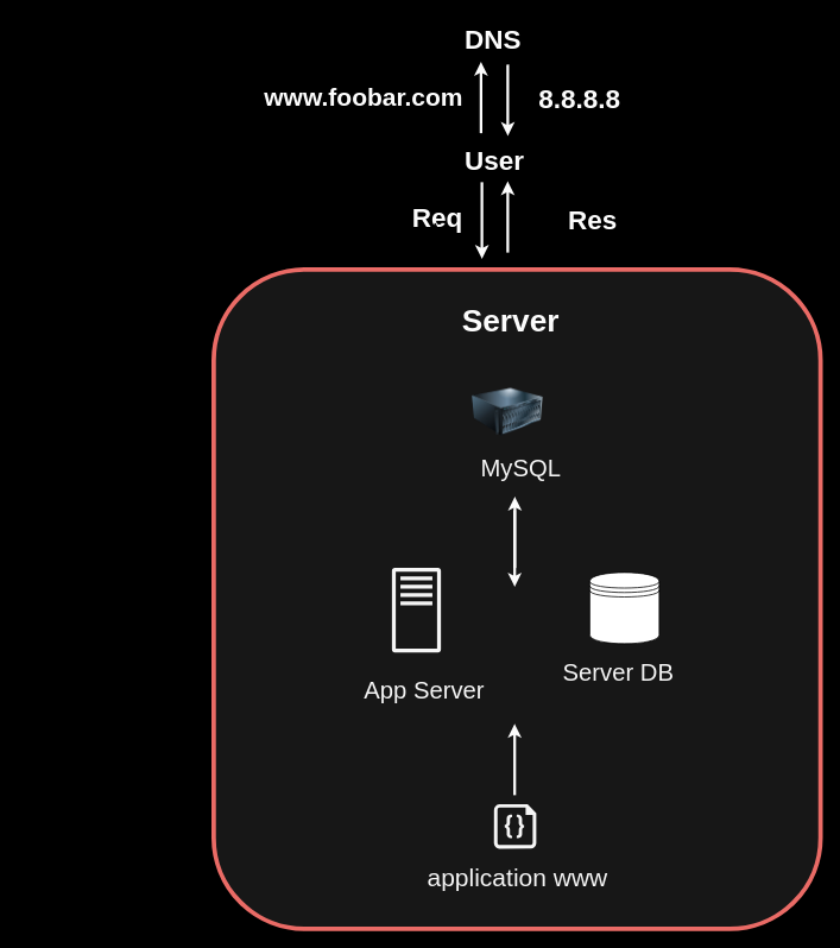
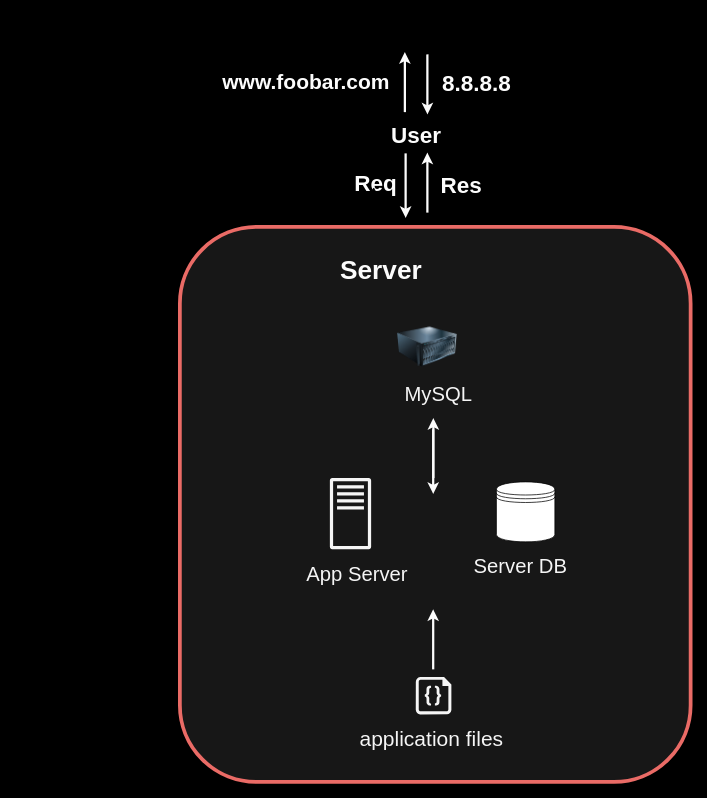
- <mxCell id="17" value="DNS" style="text;whiteSpace=wrap;fontColor=#FCFCFC;fontSize=30;fontStyle=1" vertex="1" parent="1"><mxGeometry x="519" y="20" width="136" height="30" as="geometry" /></mxCell>
- <mxCell id="5" value="8.8.8.8" style="text;whiteSpace=wrap;fontColor=#FCFCFC;fontSize=30;fontStyle=1" vertex="1" parent="1"><mxGeometry x="602" y="86" width="110" height="30" as="geometry" /></mxCell>
+ <mxCell id="5" value="8.8.8.8" style="text;whiteSpace=wrap;fontColor=#FCFCFC;fontSize=30;fontStyle=1" vertex="1" parent="1"><mxGeometry x="587" y="86" width="110" height="30" as="geometry" /></mxCell>
- <mxCell id="7" value="Req" style="text;whiteSpace=wrap;fontColor=#FCFCFC;fontSize=30;fontStyle=1" vertex="1" parent="1"><mxGeometry x="460" y="219" width="55" height="30" as="geometry" /></mxCell>
+ <mxCell id="7" value="Req" style="text;whiteSpace=wrap;fontColor=#FCFCFC;fontSize=30;fontStyle=1" vertex="1" parent="1"><mxGeometry x="470" y="219" width="55" height="30" as="geometry" /></mxCell>
- <mxCell id="19" value="Res" style="text;whiteSpace=wrap;fontColor=#FCFCFC;fontSize=30;fontStyle=1" vertex="1" parent="1"><mxGeometry x="635" y="222" width="136" height="30" as="geometry" /></mxCell>
+ <mxCell id="19" value="Res" style="text;whiteSpace=wrap;fontColor=#FCFCFC;fontSize=30;fontStyle=1" vertex="1" parent="1"><mxGeometry x="585" y="222" width="136" height="30" as="geometry" /></mxCell>
- <mxCell id="13" value="Server" style="text;whiteSpace=wrap;fontColor=#FCFCFC;fontSize=35;fontStyle=1" vertex="1" parent="1"><mxGeometry x="516" y="332" width="116" height="30" as="geometry" /></mxCell>
+ <mxCell id="13" value="Server" style="text;whiteSpace=wrap;fontColor=#FCFCFC;fontSize=35;fontStyle=1" vertex="1" parent="1"><mxGeometry x="451" y="332" width="116" height="30" as="geometry" /></mxCell>
- <mxCell id="11" value="App Server" style="text;whiteSpace=wrap;fontColor=#F5F5F5;fontSize=27;fontStyle=0" vertex="1" parent="1"><mxGeometry x="406" y="752" width="160" height="30" as="geometry" /></mxCell>
+ <mxCell id="11" value="App Server" style="text;whiteSpace=wrap;fontColor=#F5F5F5;fontSize=27;fontStyle=0" vertex="1" parent="1"><mxGeometry x="406" y="742" width="160" height="30" as="geometry" /></mxCell>
- <mxCell id="8" value="application www &#10;" style="text;whiteSpace=wrap;fontColor=#F5F5F5;fontSize=28;fontStyle=0" vertex="1" parent="1"><mxGeometry x="477" y="962" width="220" height="30" as="geometry" /></mxCell>
+ <mxCell id="8" value="application files &#10;" style="text;whiteSpace=wrap;fontColor=#F5F5F5;fontSize=28;fontStyle=0" vertex="1" parent="1"><mxGeometry x="477" y="962" width="220" height="30" as="geometry" /></mxCell>
